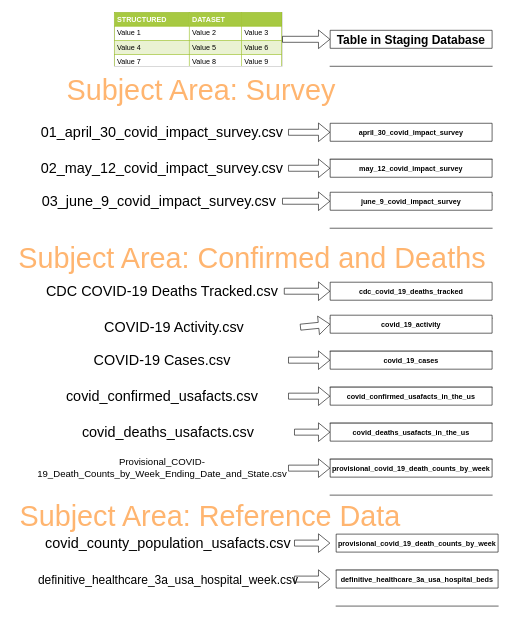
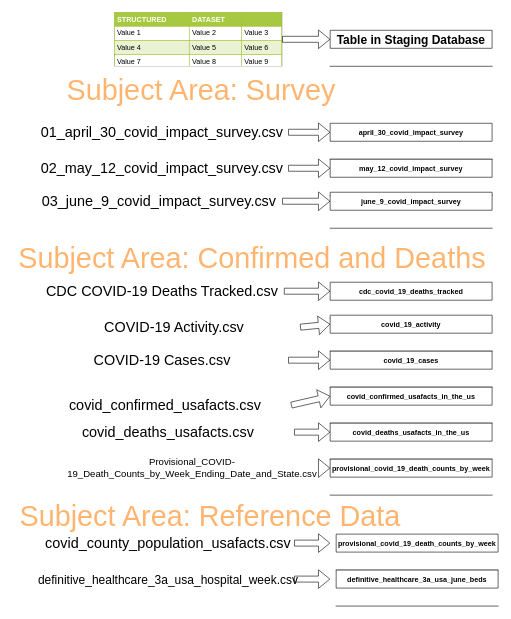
- <mxCell id="12" value="&lt;span style=&quot;font-size: 24px&quot;&gt;covid_confirmed_usafacts.csv&lt;/span&gt;" style="text;html=1;strokeColor=none;fillColor=none;align=center;verticalAlign=middle;whiteSpace=wrap;rounded=0;" vertex="1" parent="1"><mxGeometry x="60" y="650" width="420" height="20" as="geometry" /></mxCell>
+ <mxCell id="12" value="&lt;span style=&quot;font-size: 24px&quot;&gt;covid_confirmed_usafacts.csv&lt;/span&gt;" style="text;html=1;strokeColor=none;fillColor=none;align=center;verticalAlign=middle;whiteSpace=wrap;rounded=0;" vertex="1" parent="1"><mxGeometry x="65" y="665" width="420" height="20" as="geometry" /></mxCell>
- <mxCell id="11" value="&lt;font style=&quot;font-size: 16px&quot;&gt;Provisional_COVID-19_Death_Counts_by_Week_Ending_Date_and_State.csv&lt;/font&gt;" style="text;html=1;strokeColor=none;fillColor=none;align=center;verticalAlign=middle;whiteSpace=wrap;rounded=0;" vertex="1" parent="1"><mxGeometry x="60" y="770" width="420" height="20" as="geometry" /></mxCell>
+ <mxCell id="11" value="&lt;font style=&quot;font-size: 16px&quot;&gt;Provisional_COVID-19_Death_Counts_by_Week_Ending_Date_and_State.csv&lt;/font&gt;" style="text;html=1;strokeColor=none;fillColor=none;align=center;verticalAlign=middle;whiteSpace=wrap;rounded=0;" vertex="1" parent="1"><mxGeometry x="110" y="770" width="420" height="20" as="geometry" /></mxCell>
- <mxCell id="48" value="definitive_healthcare_3a_usa_hospital_beds" style="shape=table;startSize=30;container=1;collapsible=1;childLayout=tableLayout;fixedRows=1;rowLines=0;fontStyle=1;align=center;resizeLast=1;" vertex="1" parent="1"><mxGeometry x="560" y="950" width="270" height="30" as="geometry" /></mxCell>
+ <mxCell id="48" value="definitive_healthcare_3a_usa_june_beds" style="shape=table;startSize=30;container=1;collapsible=1;childLayout=tableLayout;fixedRows=1;rowLines=0;fontStyle=1;align=center;resizeLast=1;" vertex="1" parent="1"><mxGeometry x="560" y="950" width="270" height="30" as="geometry" /></mxCell>
